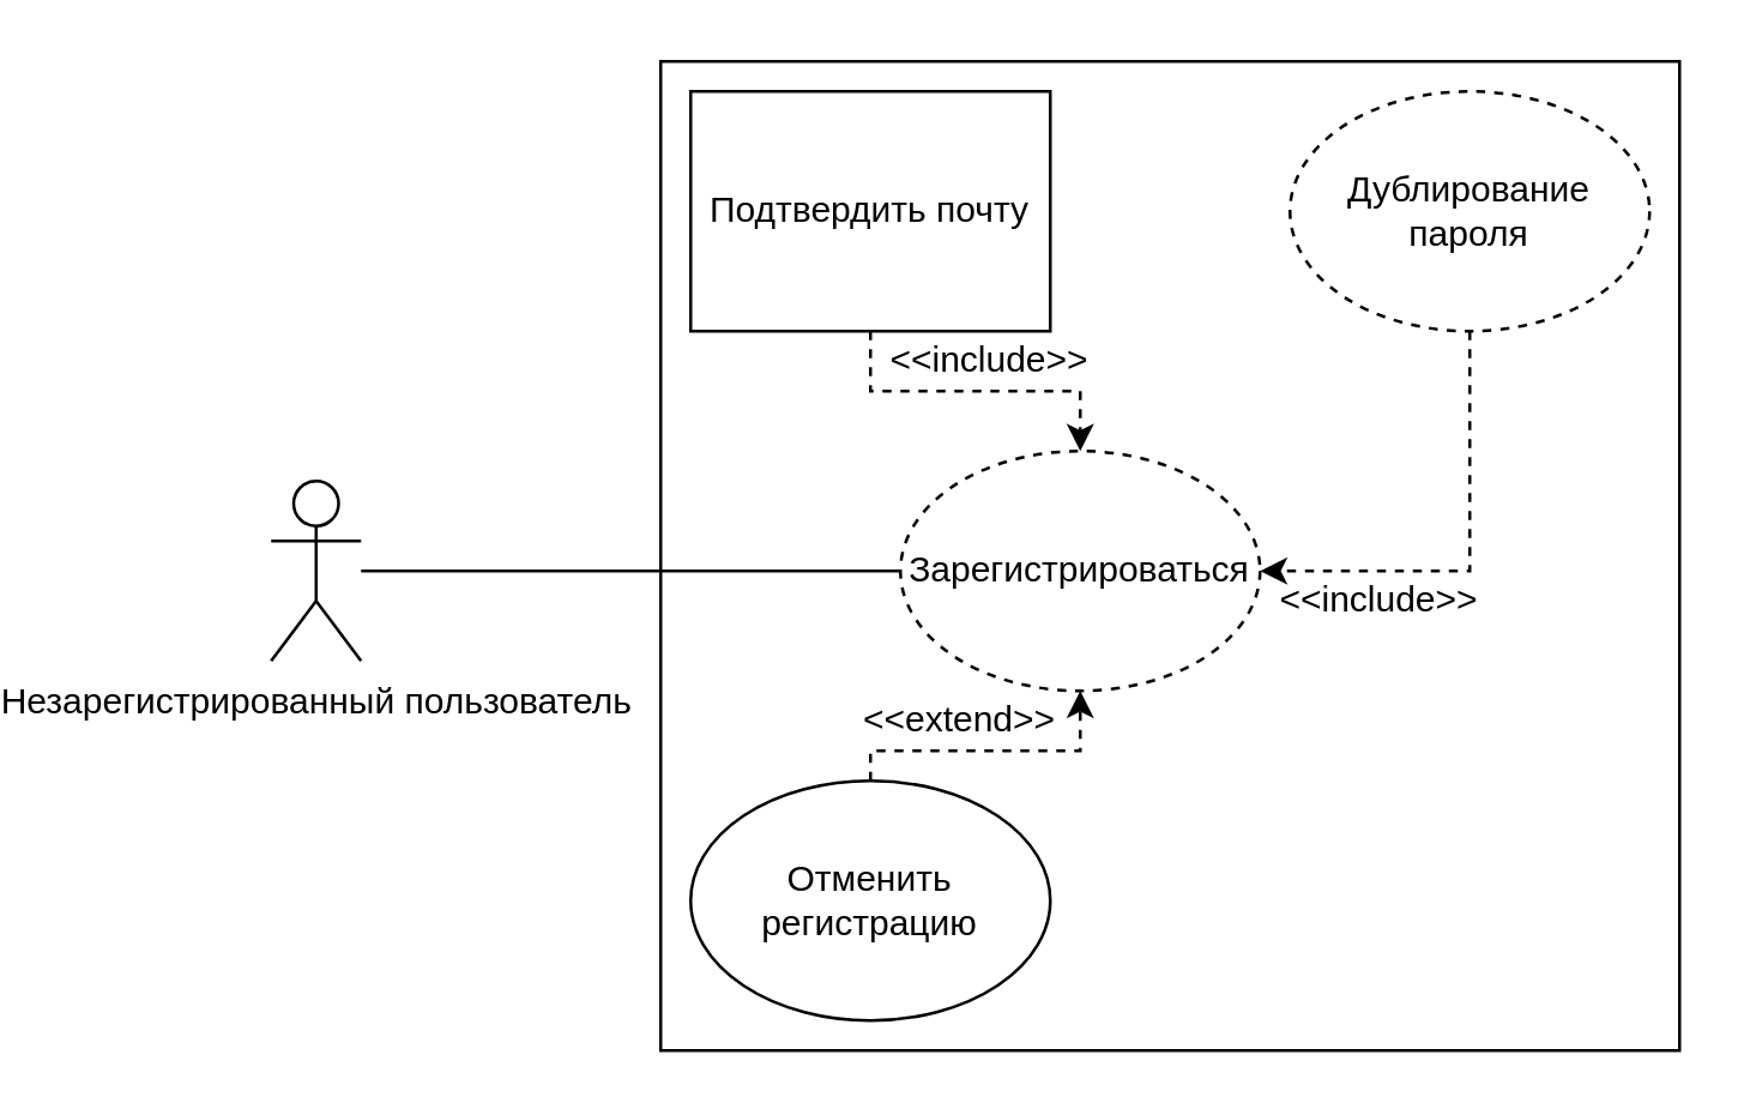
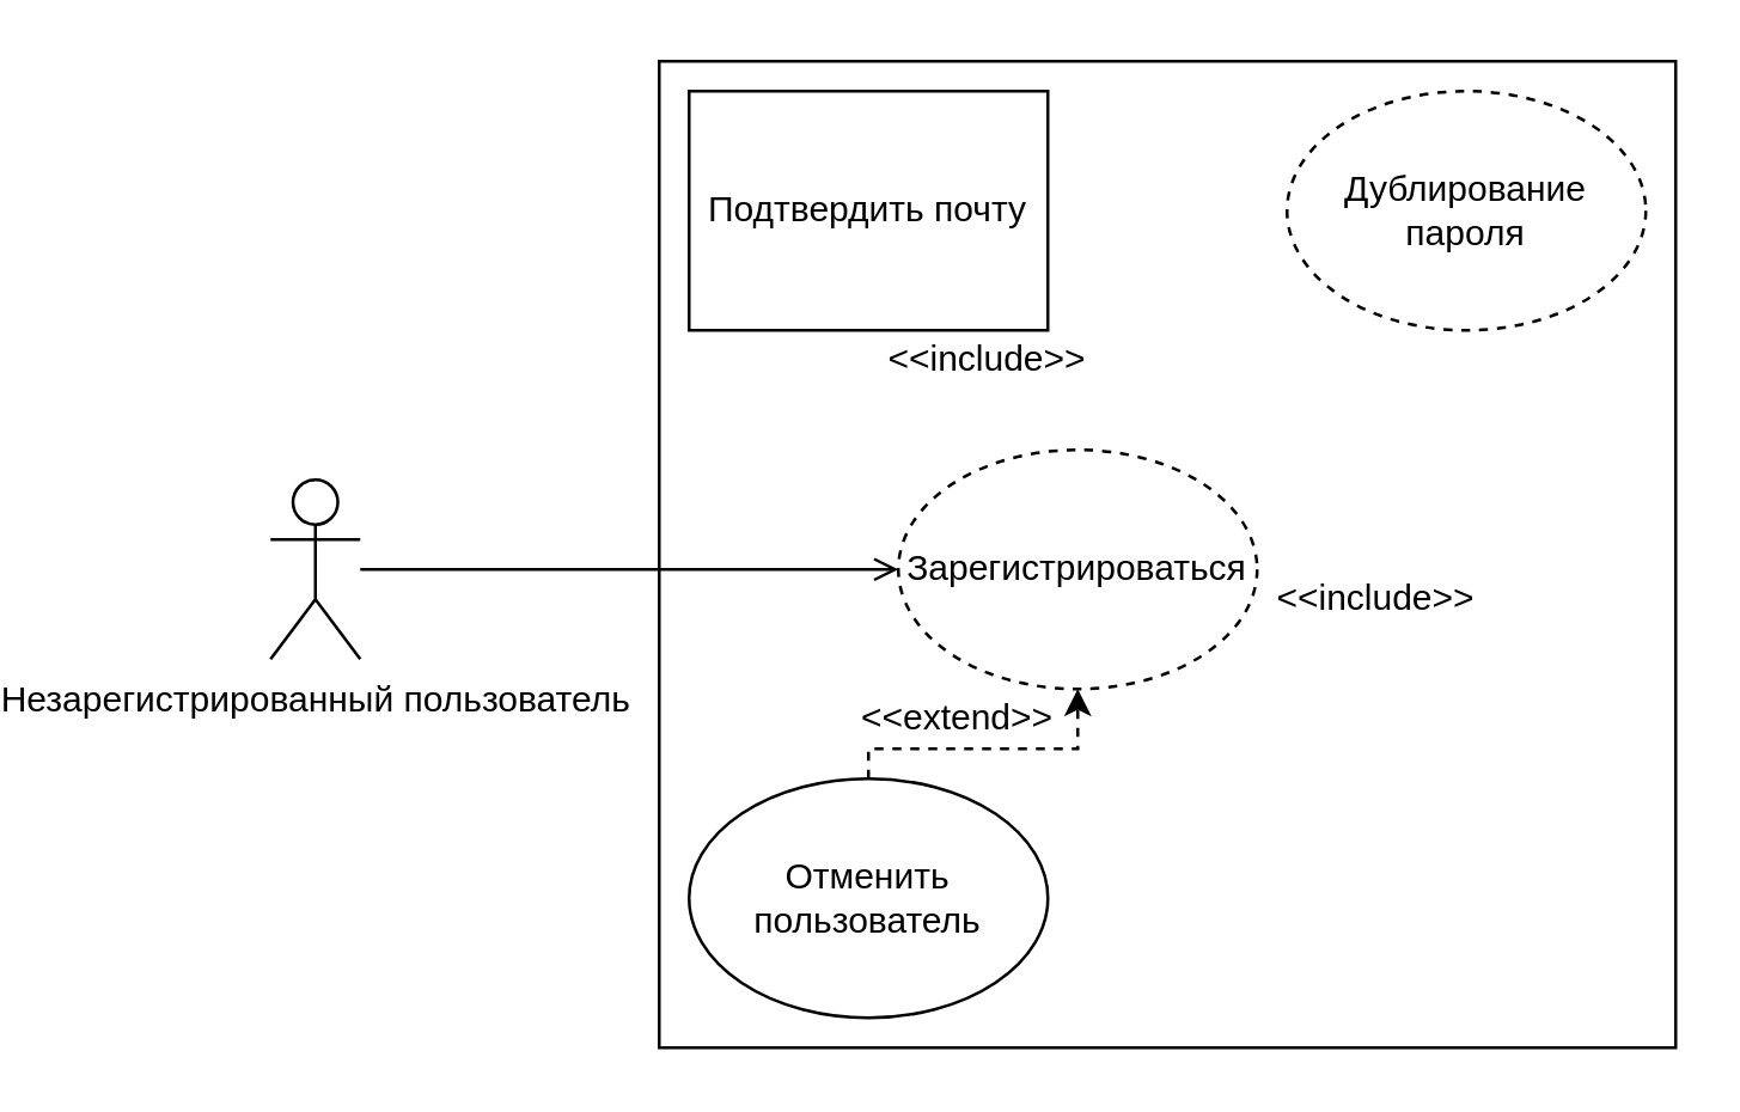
- <mxCell id="6" style="edgeStyle=orthogonalEdgeStyle;rounded=0;orthogonalLoop=1;jettySize=auto;html=1;dashed=1;" edge="1" parent="1" source="7" target="4"><mxGeometry relative="1" as="geometry" /></mxCell>
- <mxCell id="13" style="edgeStyle=orthogonalEdgeStyle;rounded=0;orthogonalLoop=1;jettySize=auto;html=1;dashed=1;exitX=0.5;exitY=1;exitDx=0;exitDy=0;entryX=1;entryY=0.5;entryDx=0;entryDy=0;" edge="1" parent="1" source="12" target="4"><mxGeometry relative="1" as="geometry"><mxPoint x="360" y="140" as="sourcePoint" /><mxPoint x="430" y="180" as="targetPoint" /><Array as="points"><mxPoint x="420" y="190" /></Array></mxGeometry></mxCell>
- <mxCell id="5" style="edgeStyle=orthogonalEdgeStyle;rounded=0;orthogonalLoop=1;jettySize=auto;html=1;entryX=0;entryY=0.5;entryDx=0;entryDy=0;endArrow=none;startFill=0;" edge="1" parent="1" source="3" target="4"><mxGeometry relative="1" as="geometry" /></mxCell>
+ <mxCell id="5" style="edgeStyle=orthogonalEdgeStyle;rounded=0;orthogonalLoop=1;jettySize=auto;html=1;entryX=0;entryY=0.5;entryDx=0;entryDy=0;endArrow=open;startFill=0;" edge="1" parent="1" source="3" target="4"><mxGeometry relative="1" as="geometry" /></mxCell>
- <mxCell id="10" value="Отменить регистрацию" style="ellipse;whiteSpace=wrap;html=1;" vertex="1" parent="1"><mxGeometry x="160" y="260" width="120" height="80" as="geometry" /></mxCell>
+ <mxCell id="10" value="Отменить пользователь" style="ellipse;whiteSpace=wrap;html=1;" vertex="1" parent="1"><mxGeometry x="160" y="260" width="120" height="80" as="geometry" /></mxCell>
